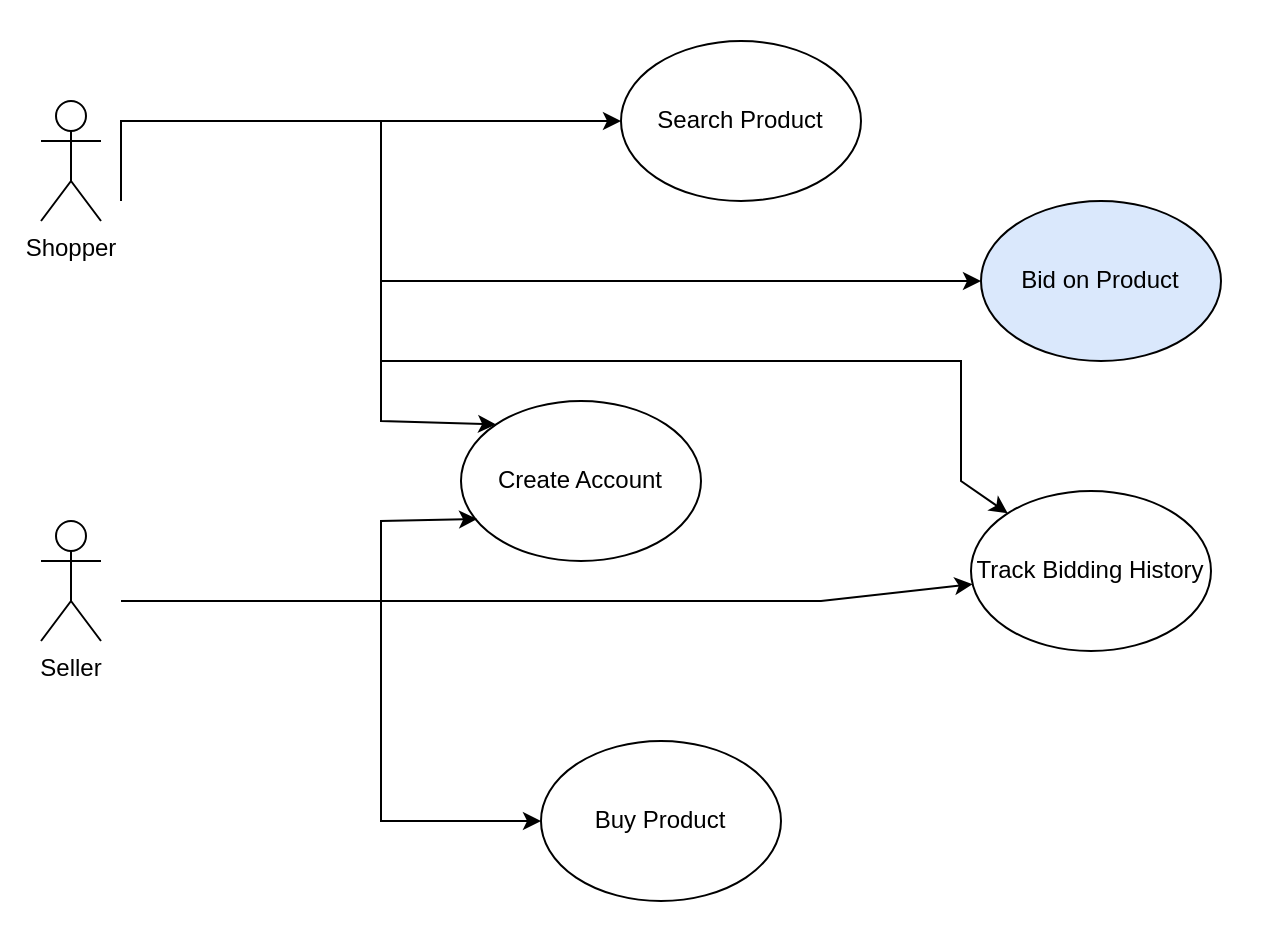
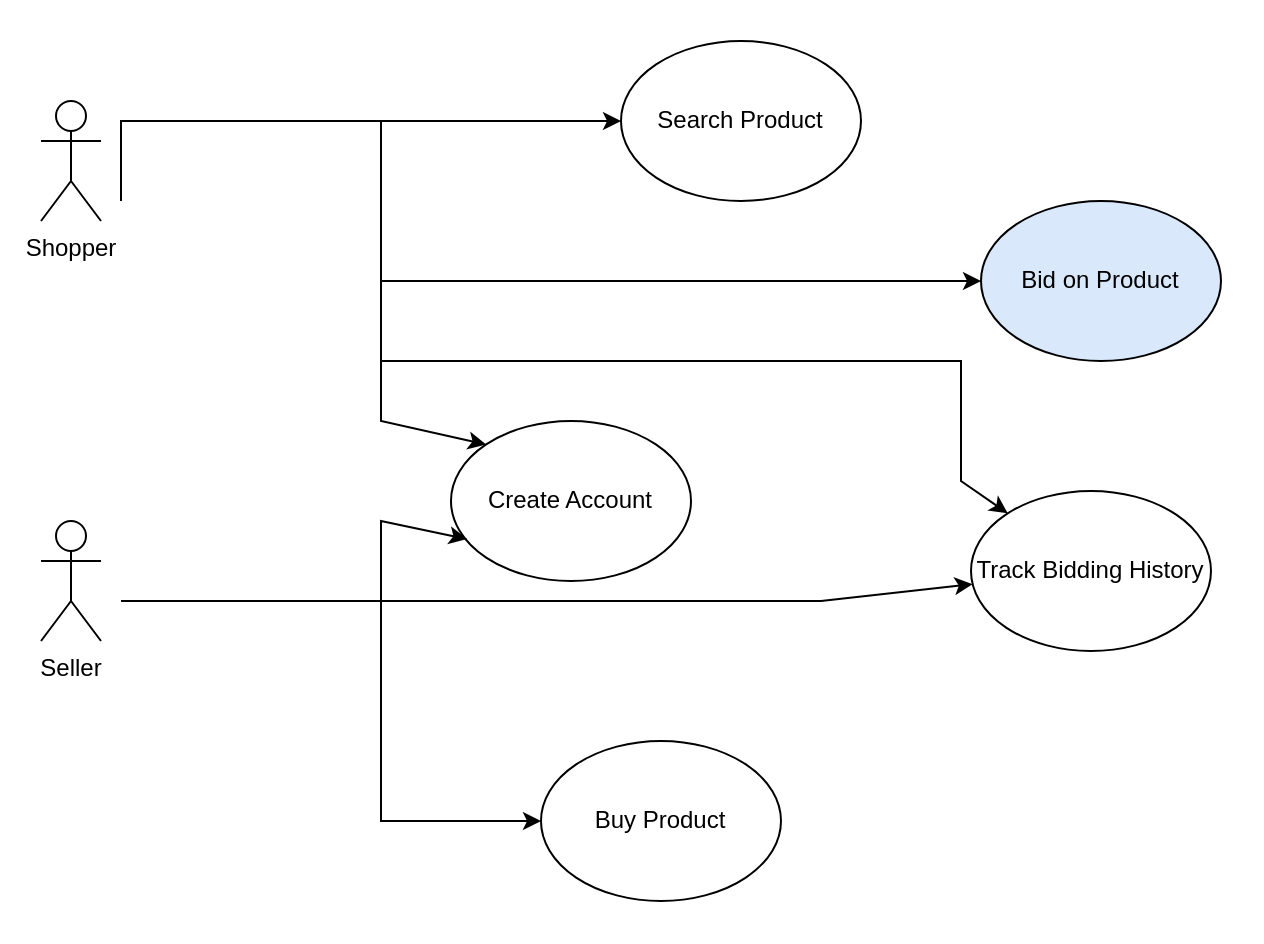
- <mxCell id="7" value="Create Account" style="ellipse;whiteSpace=wrap;html=1;" vertex="1" parent="1"><mxGeometry x="230" y="200" width="120" height="80" as="geometry" /></mxCell>
+ <mxCell id="7" value="Create Account" style="ellipse;whiteSpace=wrap;html=1;" vertex="1" parent="1"><mxGeometry x="225" y="210" width="120" height="80" as="geometry" /></mxCell>
